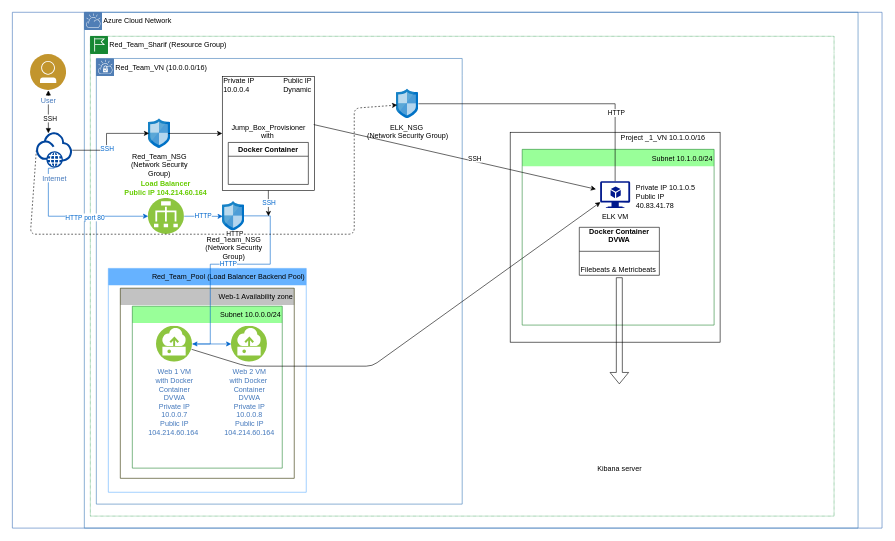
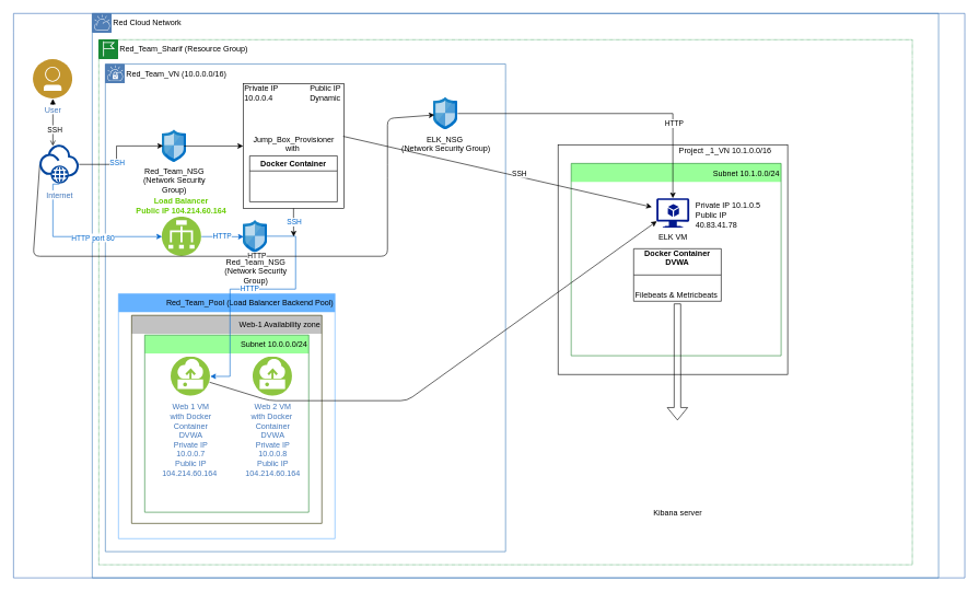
- <mxCell id="34" value="Azure Cloud Network" style="swimlane;fontStyle=0;horizontal=1;collapsible=0;startSize=28;swimlaneLine=0;swimlaneFillColor=none;fillColor=none;rounded=0;whiteSpace=wrap;html=1;absoluteArcSize=1;arcSize=12;strokeColor=#417CB9;verticalAlign=top;align=left;spacingLeft=30;spacingTop=1;dashed=0;strokeWidth=1;" parent="33" vertex="1"><mxGeometry x="120" width="1290" height="860" as="geometry" /></mxCell>
+ <mxCell id="34" value="Red Cloud Network" style="swimlane;fontStyle=0;horizontal=1;collapsible=0;startSize=28;swimlaneLine=0;swimlaneFillColor=none;fillColor=none;rounded=0;whiteSpace=wrap;html=1;absoluteArcSize=1;arcSize=12;strokeColor=#417CB9;verticalAlign=top;align=left;spacingLeft=30;spacingTop=1;dashed=0;strokeWidth=1;" parent="33" vertex="1"><mxGeometry x="120" width="1290" height="860" as="geometry" /></mxCell>
- <mxCell id="2" style="edgeStyle=orthogonalEdgeStyle;rounded=0;orthogonalLoop=1;jettySize=auto;html=1;startArrow=block;startFill=1;endArrow=block;endFill=1;" parent="1" source="48" target="49" edge="1"><mxGeometry relative="1" as="geometry"><Array as="points"><mxPoint x="80" y="200" /><mxPoint x="80" y="200" /></Array></mxGeometry></mxCell>
+ <mxCell id="2" style="edgeStyle=orthogonalEdgeStyle;rounded=0;orthogonalLoop=1;jettySize=auto;html=1;startArrow=block;startFill=1;endArrow=open;endFill=1;" parent="1" source="48" target="49" edge="1"><mxGeometry relative="1" as="geometry"><Array as="points"><mxPoint x="80" y="200" /><mxPoint x="80" y="200" /></Array></mxGeometry></mxCell>
- <mxCell id="41" style="edgeStyle=orthogonalEdgeStyle;rounded=0;orthogonalLoop=1;jettySize=auto;html=1;entryX=0.5;entryY=0;entryDx=0;entryDy=0;entryPerimeter=0;endArrow=none;" parent="1" source="11" target="29" edge="1"><mxGeometry relative="1" as="geometry" /></mxCell>
+ <mxCell id="41" style="edgeStyle=orthogonalEdgeStyle;rounded=0;orthogonalLoop=1;jettySize=auto;html=1;entryX=0.5;entryY=0;entryDx=0;entryDy=0;entryPerimeter=0;" parent="1" source="11" target="29" edge="1"><mxGeometry relative="1" as="geometry" /></mxCell>
- <mxCell id="40" value="HTTP" style="endArrow=classic;html=1;exitX=0;exitY=0.5;exitDx=0;exitDy=0;entryX=0.045;entryY=0.543;entryDx=0;entryDy=0;entryPerimeter=0;dashed=1;" parent="1" source="49" target="11" edge="1"><mxGeometry width="50" height="50" relative="1" as="geometry"><mxPoint x="690" y="410" as="sourcePoint" /><mxPoint x="590" y="220" as="targetPoint" /><Array as="points"><mxPoint x="50" y="390" /><mxPoint x="590" y="390" /><mxPoint x="590" y="260" /><mxPoint x="590" y="180" /></Array></mxGeometry></mxCell>
+ <mxCell id="40" value="HTTP" style="endArrow=classic;html=1;exitX=0;exitY=0.5;exitDx=0;exitDy=0;entryX=0.045;entryY=0.543;entryDx=0;entryDy=0;entryPerimeter=0;" parent="1" source="49" target="11" edge="1"><mxGeometry width="50" height="50" relative="1" as="geometry"><mxPoint x="690" y="410" as="sourcePoint" /><mxPoint x="590" y="220" as="targetPoint" /><Array as="points"><mxPoint x="50" y="390" /><mxPoint x="590" y="390" /><mxPoint x="590" y="260" /><mxPoint x="590" y="180" /></Array></mxGeometry></mxCell>
- <mxCell id="17" style="edgeStyle=orthogonalEdgeStyle;rounded=0;orthogonalLoop=1;jettySize=auto;html=1;entryX=0;entryY=0.5;entryDx=0;entryDy=0;strokeColor=#0066CC;fontColor=#0066CC;" parent="15" source="18" target="16" edge="1"><mxGeometry relative="1" as="geometry" /></mxCell>
